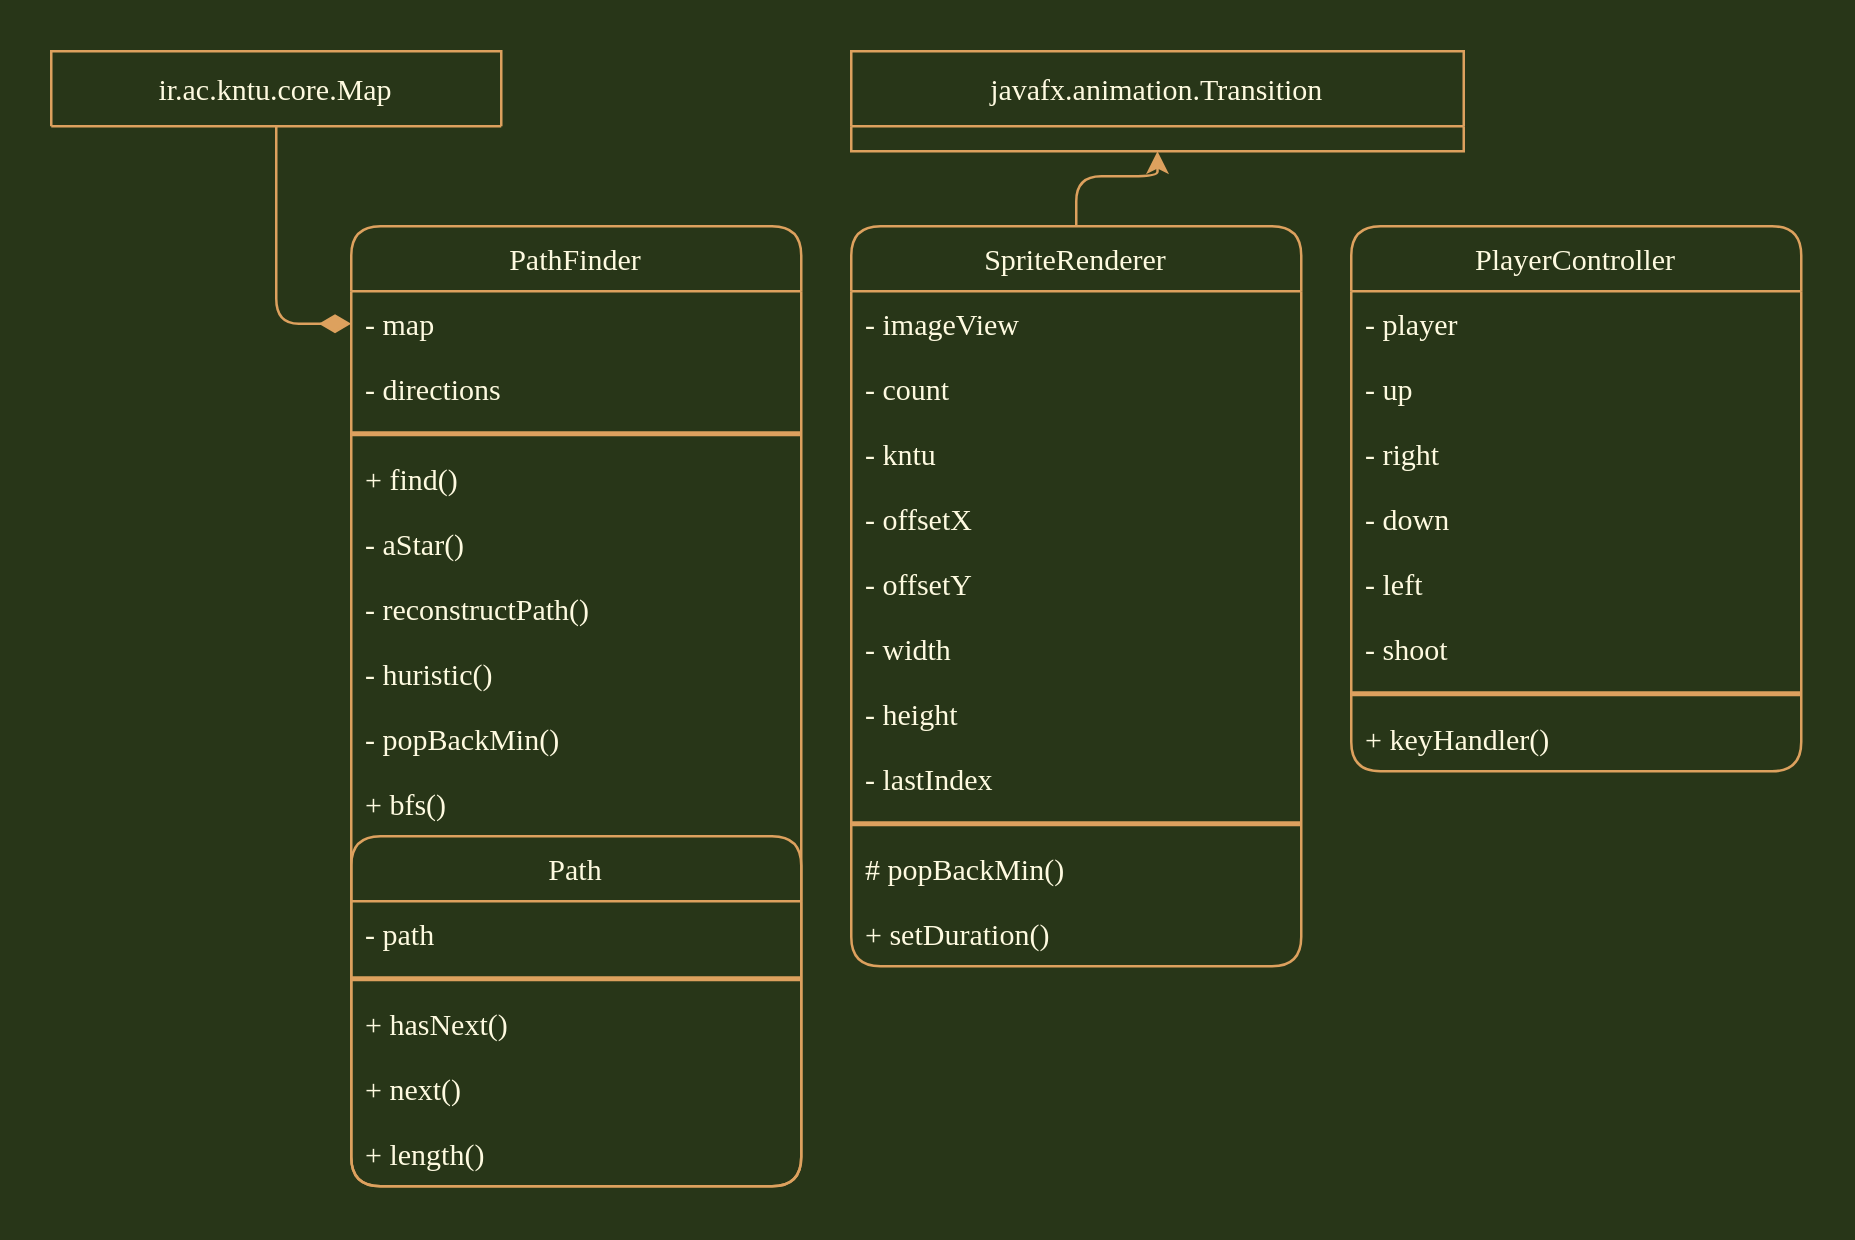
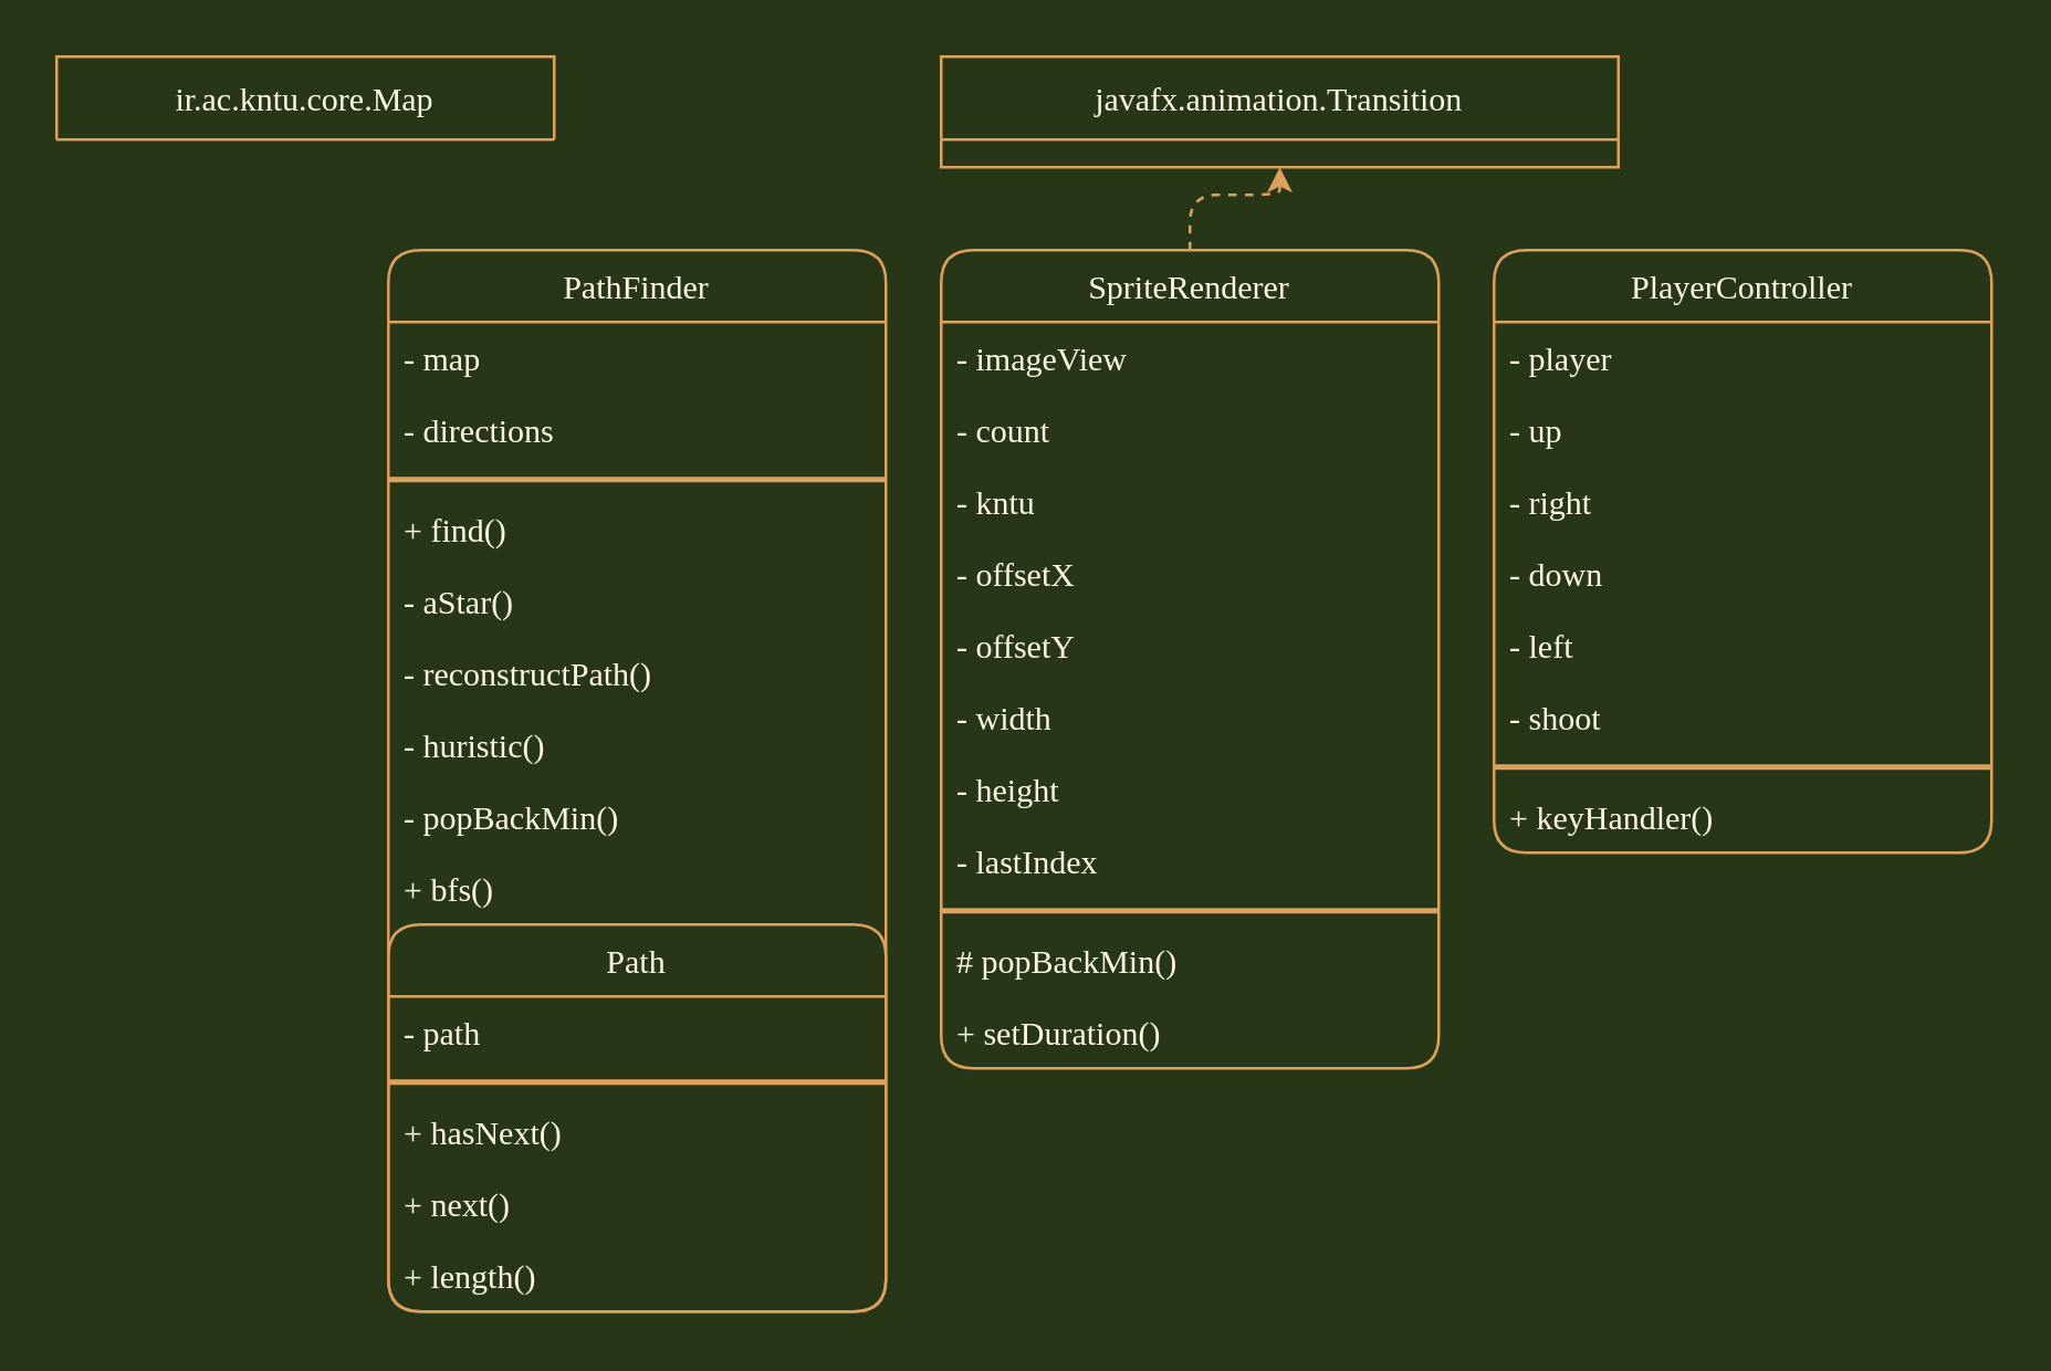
- <mxCell id="18" style="edgeStyle=orthogonalEdgeStyle;orthogonalLoop=1;jettySize=auto;html=1;entryX=0.5;entryY=1;entryDx=0;entryDy=0;strokeColor=#DDA15E;fontColor=#FEFAE0;labelBackgroundColor=#283618;" parent="1" source="19" target="31" edge="1"><mxGeometry relative="1" as="geometry" /></mxCell>
+ <mxCell id="18" style="edgeStyle=orthogonalEdgeStyle;orthogonalLoop=1;jettySize=auto;html=1;entryX=0.5;entryY=1;entryDx=0;entryDy=0;strokeColor=#DDA15E;fontColor=#FEFAE0;labelBackgroundColor=#283618;dashed=1;" parent="1" source="19" target="31" edge="1"><mxGeometry relative="1" as="geometry" /></mxCell>
- <mxCell id="41" style="edgeStyle=orthogonalEdgeStyle;orthogonalLoop=1;jettySize=auto;html=1;entryX=0;entryY=0.5;entryDx=0;entryDy=0;labelBackgroundColor=#283618;strokeColor=#DDA15E;fontColor=#FEFAE0;endSize=10;endArrow=diamondThin;endFill=1;" edge="1" parent="1" source="42" target="3"><mxGeometry relative="1" as="geometry" /></mxCell>
